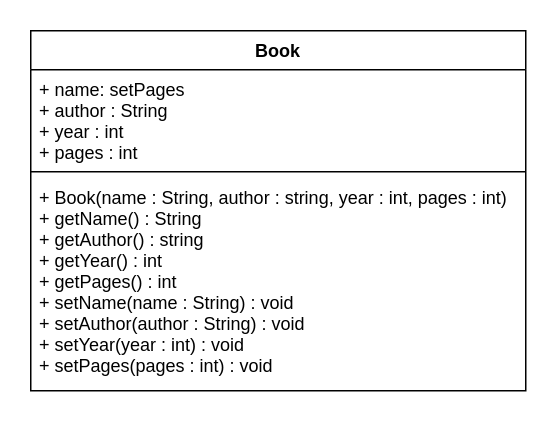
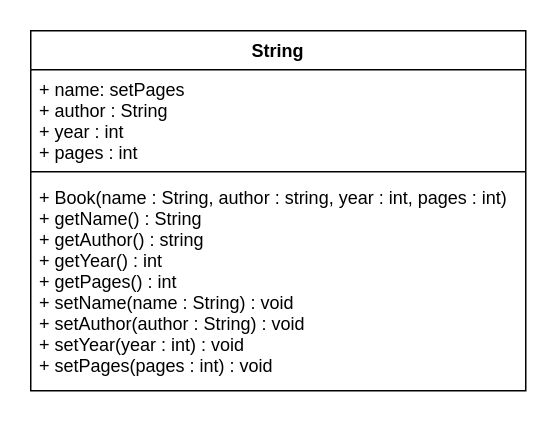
- <mxCell id="2" value="Book" style="swimlane;fontStyle=1;align=center;verticalAlign=top;childLayout=stackLayout;horizontal=1;startSize=26;horizontalStack=0;resizeParent=1;resizeParentMax=0;resizeLast=0;collapsible=1;marginBottom=0;" vertex="1" parent="1"><mxGeometry x="20" y="20" width="330" height="240" as="geometry" /></mxCell>
+ <mxCell id="2" value="String" style="swimlane;fontStyle=1;align=center;verticalAlign=top;childLayout=stackLayout;horizontal=1;startSize=26;horizontalStack=0;resizeParent=1;resizeParentMax=0;resizeLast=0;collapsible=1;marginBottom=0;" vertex="1" parent="1"><mxGeometry x="20" y="20" width="330" height="240" as="geometry" /></mxCell>
